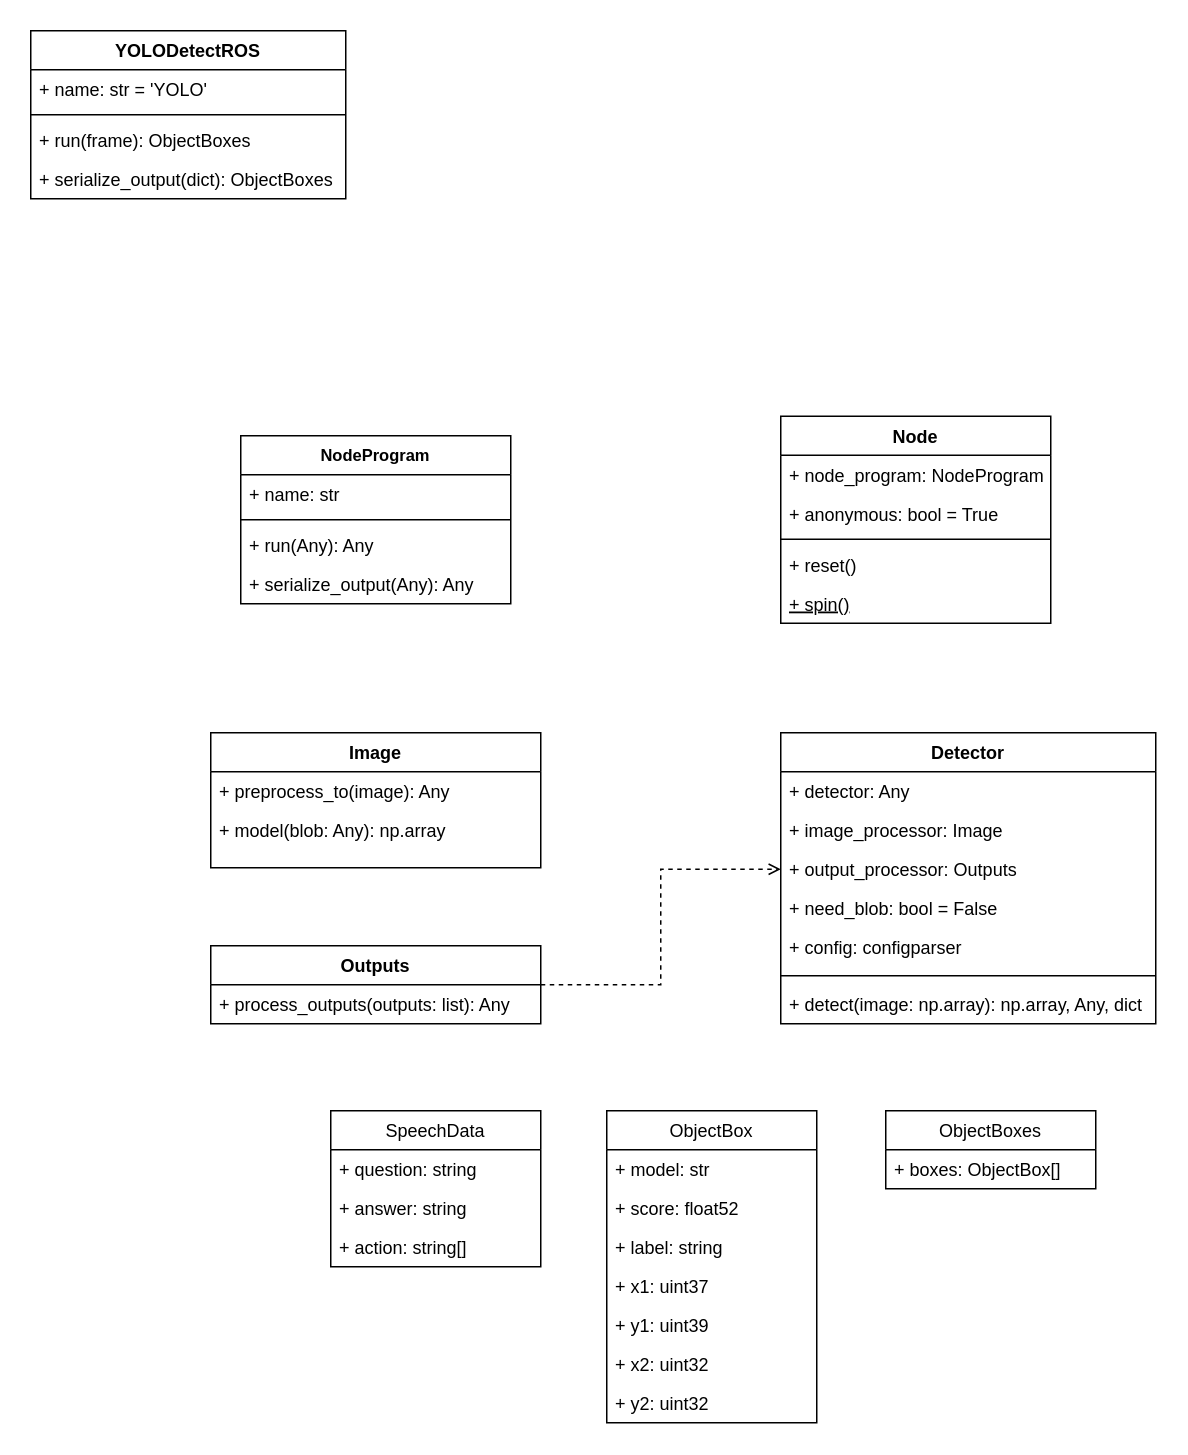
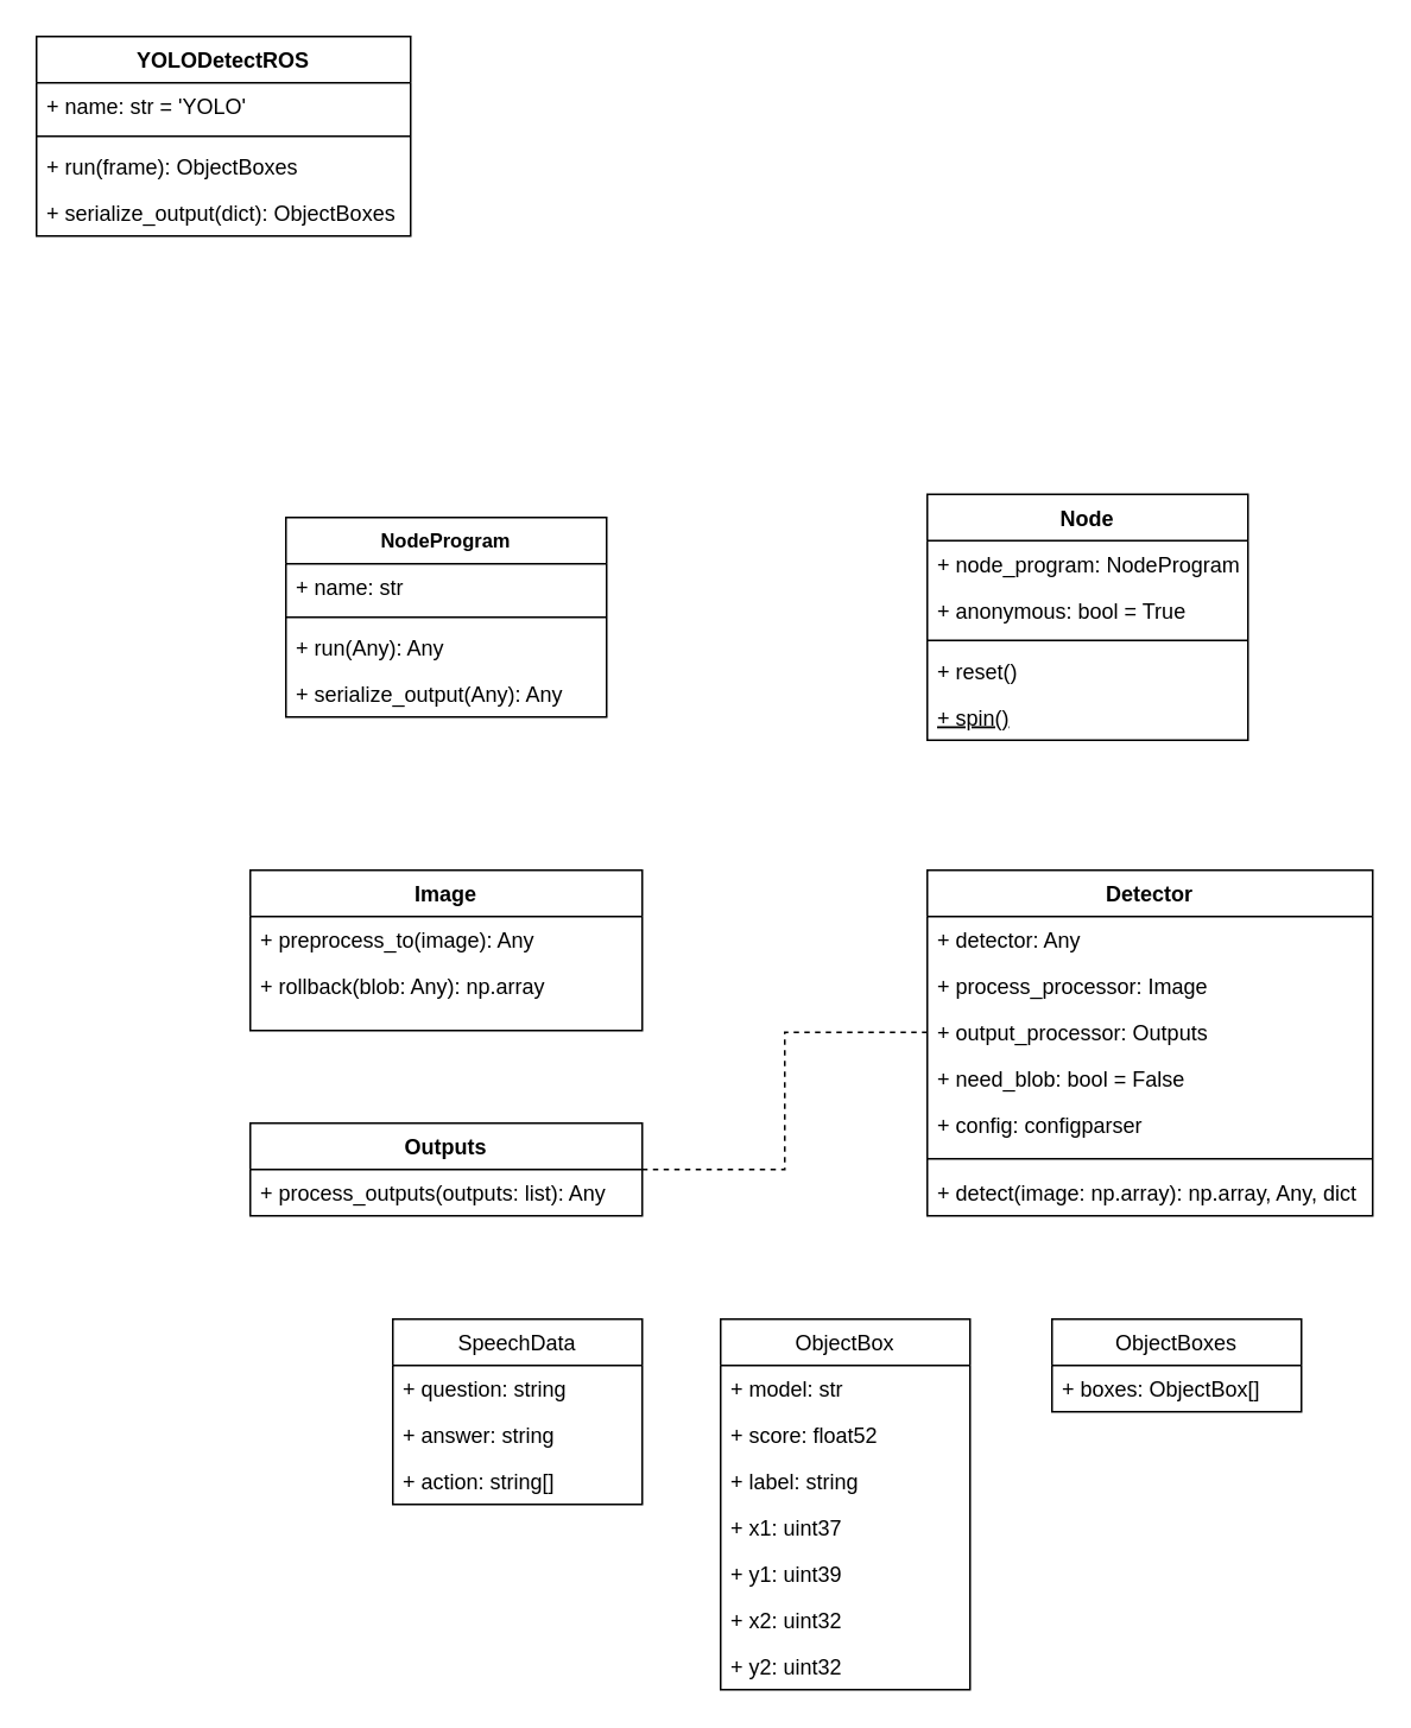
- <mxCell id="12" value="+ model(blob: Any): np.array" style="text;align=left;verticalAlign=top;spacingLeft=4;spacingRight=4;overflow=hidden;rotatable=0;points=[[0,0.5],[1,0.5]];portConstraint=eastwest;" parent="10" vertex="1"><mxGeometry y="52" width="220" height="26" as="geometry" /></mxCell>
+ <mxCell id="12" value="+ rollback(blob: Any): np.array" style="text;align=left;verticalAlign=top;spacingLeft=4;spacingRight=4;overflow=hidden;rotatable=0;points=[[0,0.5],[1,0.5]];portConstraint=eastwest;" parent="10" vertex="1"><mxGeometry y="52" width="220" height="26" as="geometry" /></mxCell>
- <mxCell id="4" value="+ image_processor: Image" style="text;strokeColor=none;fillColor=none;align=left;verticalAlign=top;spacingLeft=4;spacingRight=4;overflow=hidden;rotatable=0;points=[[0,0.5],[1,0.5]];portConstraint=eastwest;" parent="2" vertex="1"><mxGeometry y="52" width="250" height="26" as="geometry" /></mxCell>
+ <mxCell id="4" value="+ process_processor: Image" style="text;strokeColor=none;fillColor=none;align=left;verticalAlign=top;spacingLeft=4;spacingRight=4;overflow=hidden;rotatable=0;points=[[0,0.5],[1,0.5]];portConstraint=eastwest;" parent="2" vertex="1"><mxGeometry y="52" width="250" height="26" as="geometry" /></mxCell>
- <mxCell id="13" style="edgeStyle=orthogonalEdgeStyle;rounded=0;orthogonalLoop=1;jettySize=auto;html=1;entryX=0;entryY=0.5;entryDx=0;entryDy=0;dashed=1;endArrow=open;endFill=0;fontSize=11;" parent="1" source="14" target="5" edge="1"><mxGeometry relative="1" as="geometry"><Array as="points"><mxPoint x="440" y="656" /><mxPoint x="440" y="579" /></Array></mxGeometry></mxCell>
+ <mxCell id="13" style="edgeStyle=orthogonalEdgeStyle;rounded=0;orthogonalLoop=1;jettySize=auto;html=1;entryX=0;entryY=0.5;entryDx=0;entryDy=0;dashed=1;endArrow=none;endFill=0;fontSize=11;" parent="1" source="14" target="5" edge="1"><mxGeometry relative="1" as="geometry"><Array as="points"><mxPoint x="440" y="656" /><mxPoint x="440" y="579" /></Array></mxGeometry></mxCell>
